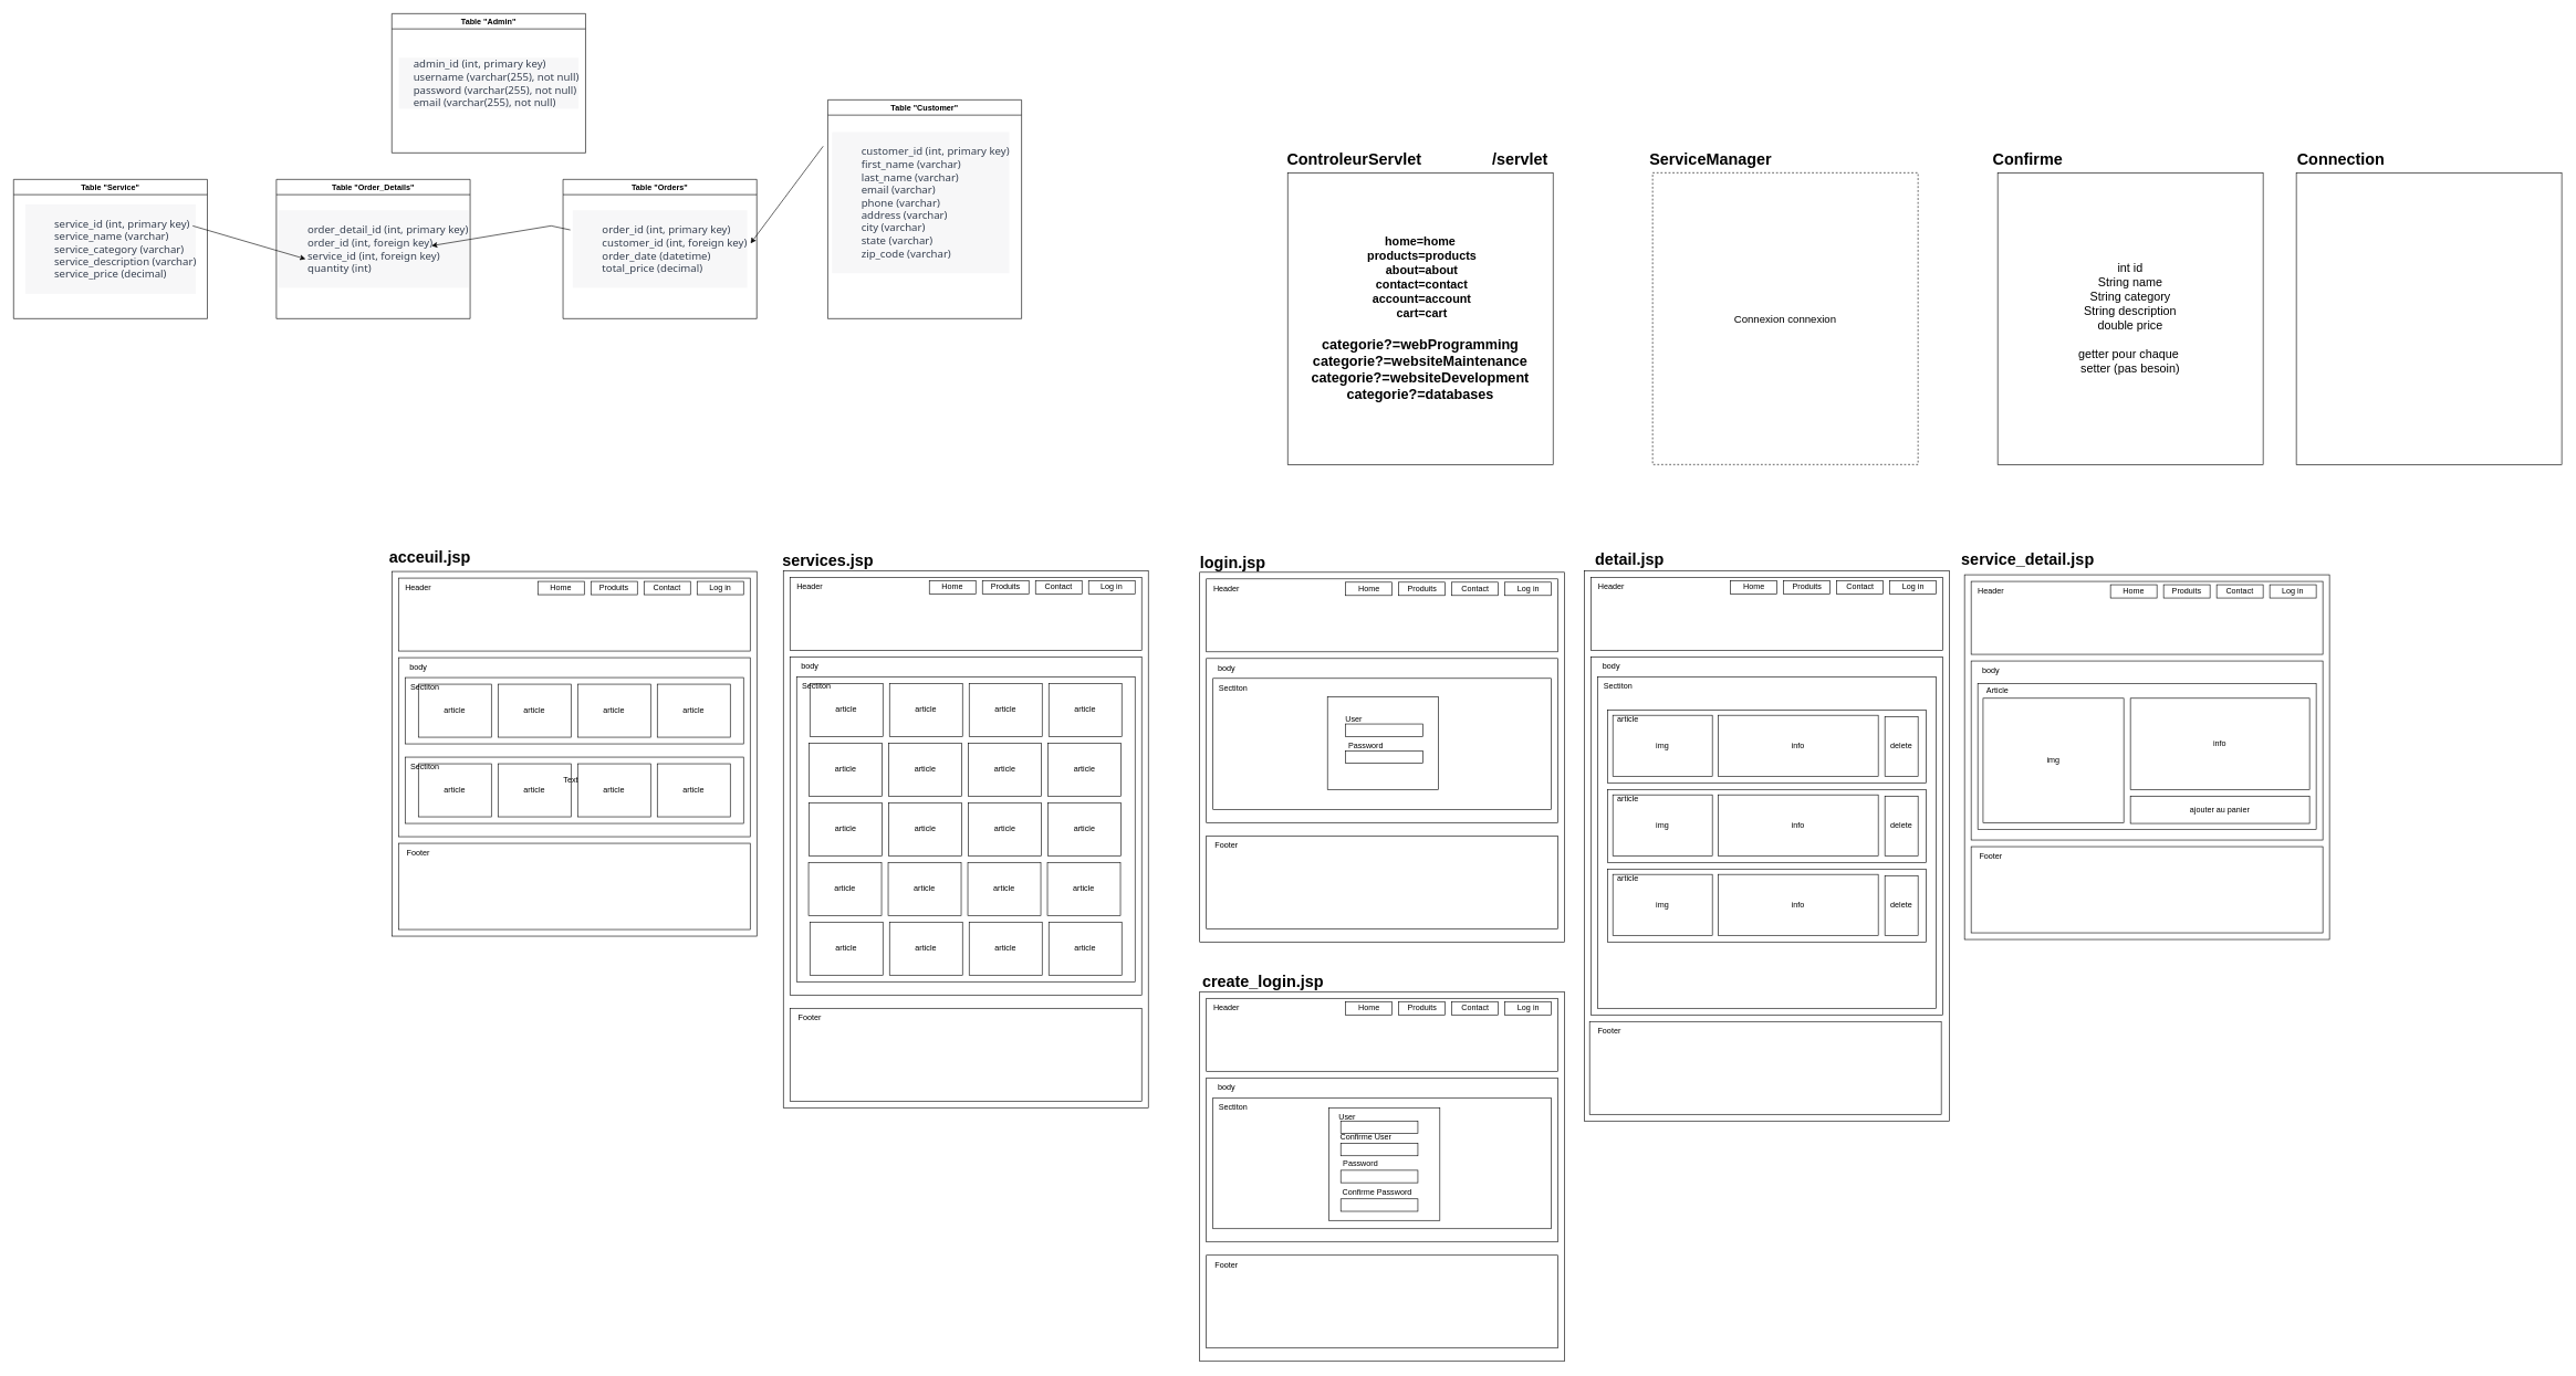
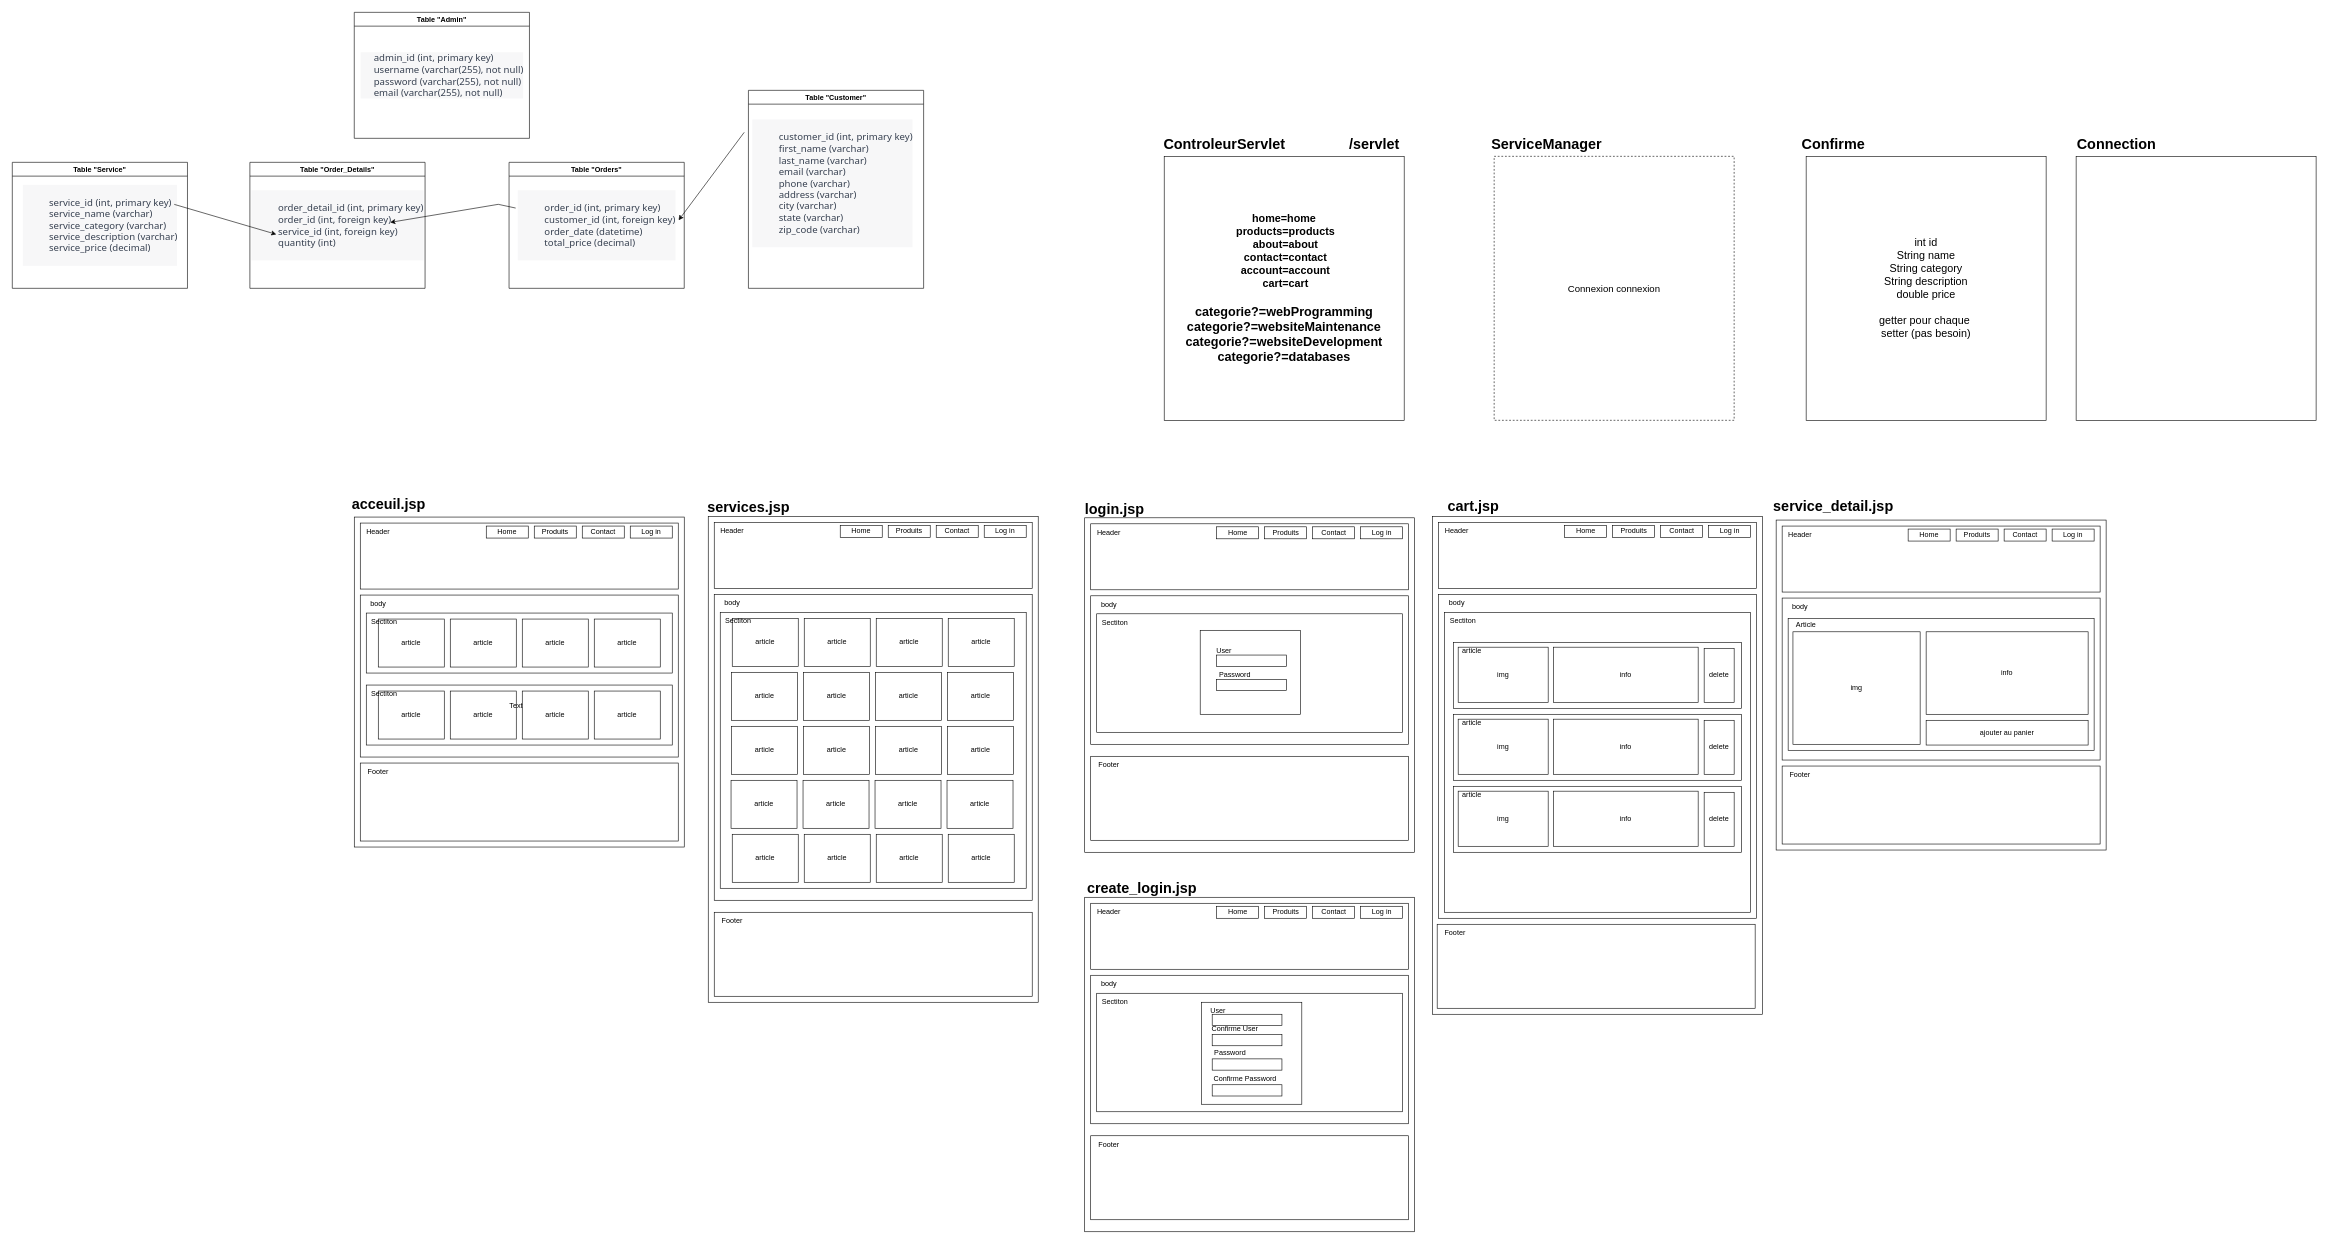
- <mxCell id="93" value="&lt;h1&gt;detail.jsp&lt;/h1&gt;" style="text;html=1;strokeColor=none;fillColor=none;align=center;verticalAlign=middle;whiteSpace=wrap;rounded=0;" parent="1" vertex="1"><mxGeometry x="2387.5" y="822.5" width="135" height="40" as="geometry" /></mxCell>
+ <mxCell id="93" value="&lt;h1&gt;cart.jsp&lt;/h1&gt;" style="text;html=1;strokeColor=none;fillColor=none;align=center;verticalAlign=middle;whiteSpace=wrap;rounded=0;" parent="1" vertex="1"><mxGeometry x="2387.5" y="822.5" width="135" height="40" as="geometry" /></mxCell>
